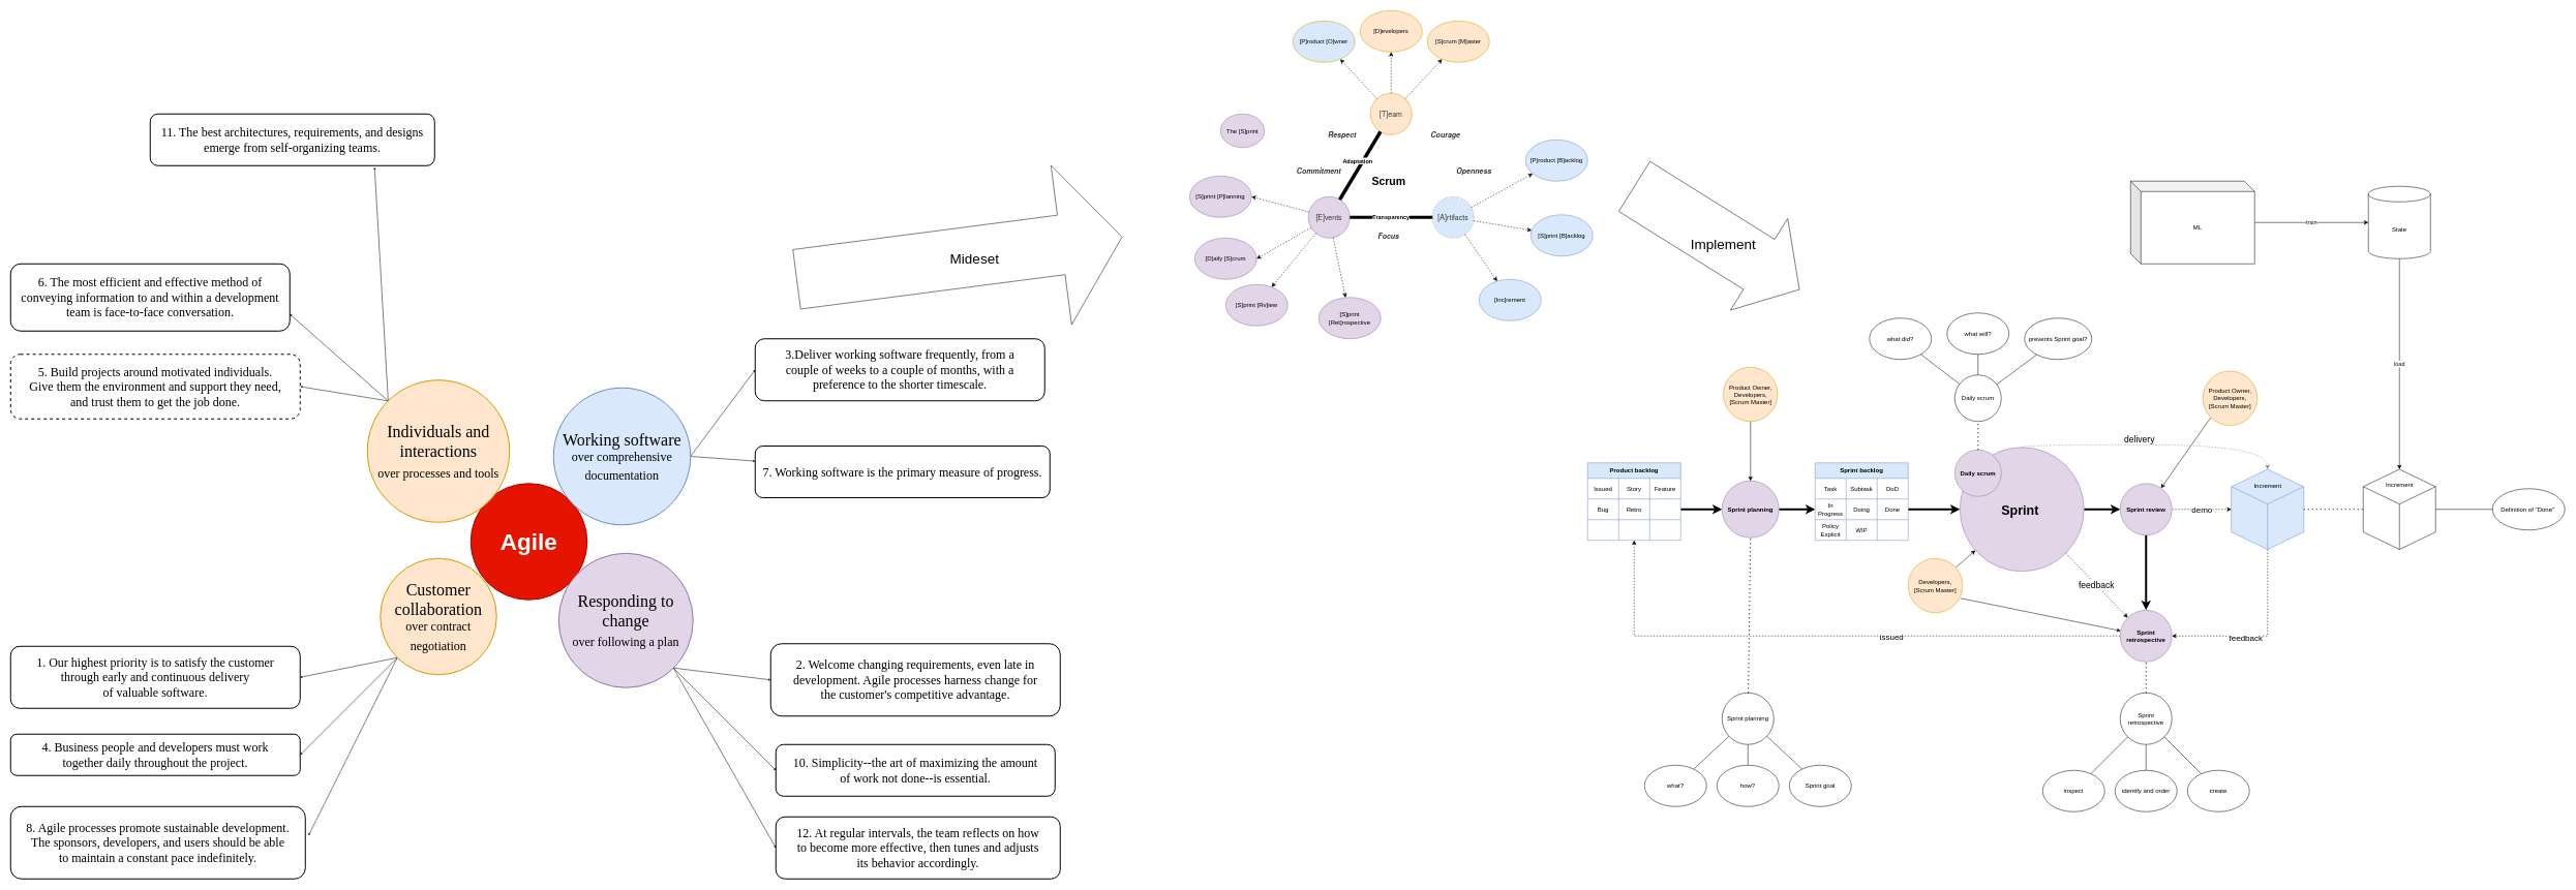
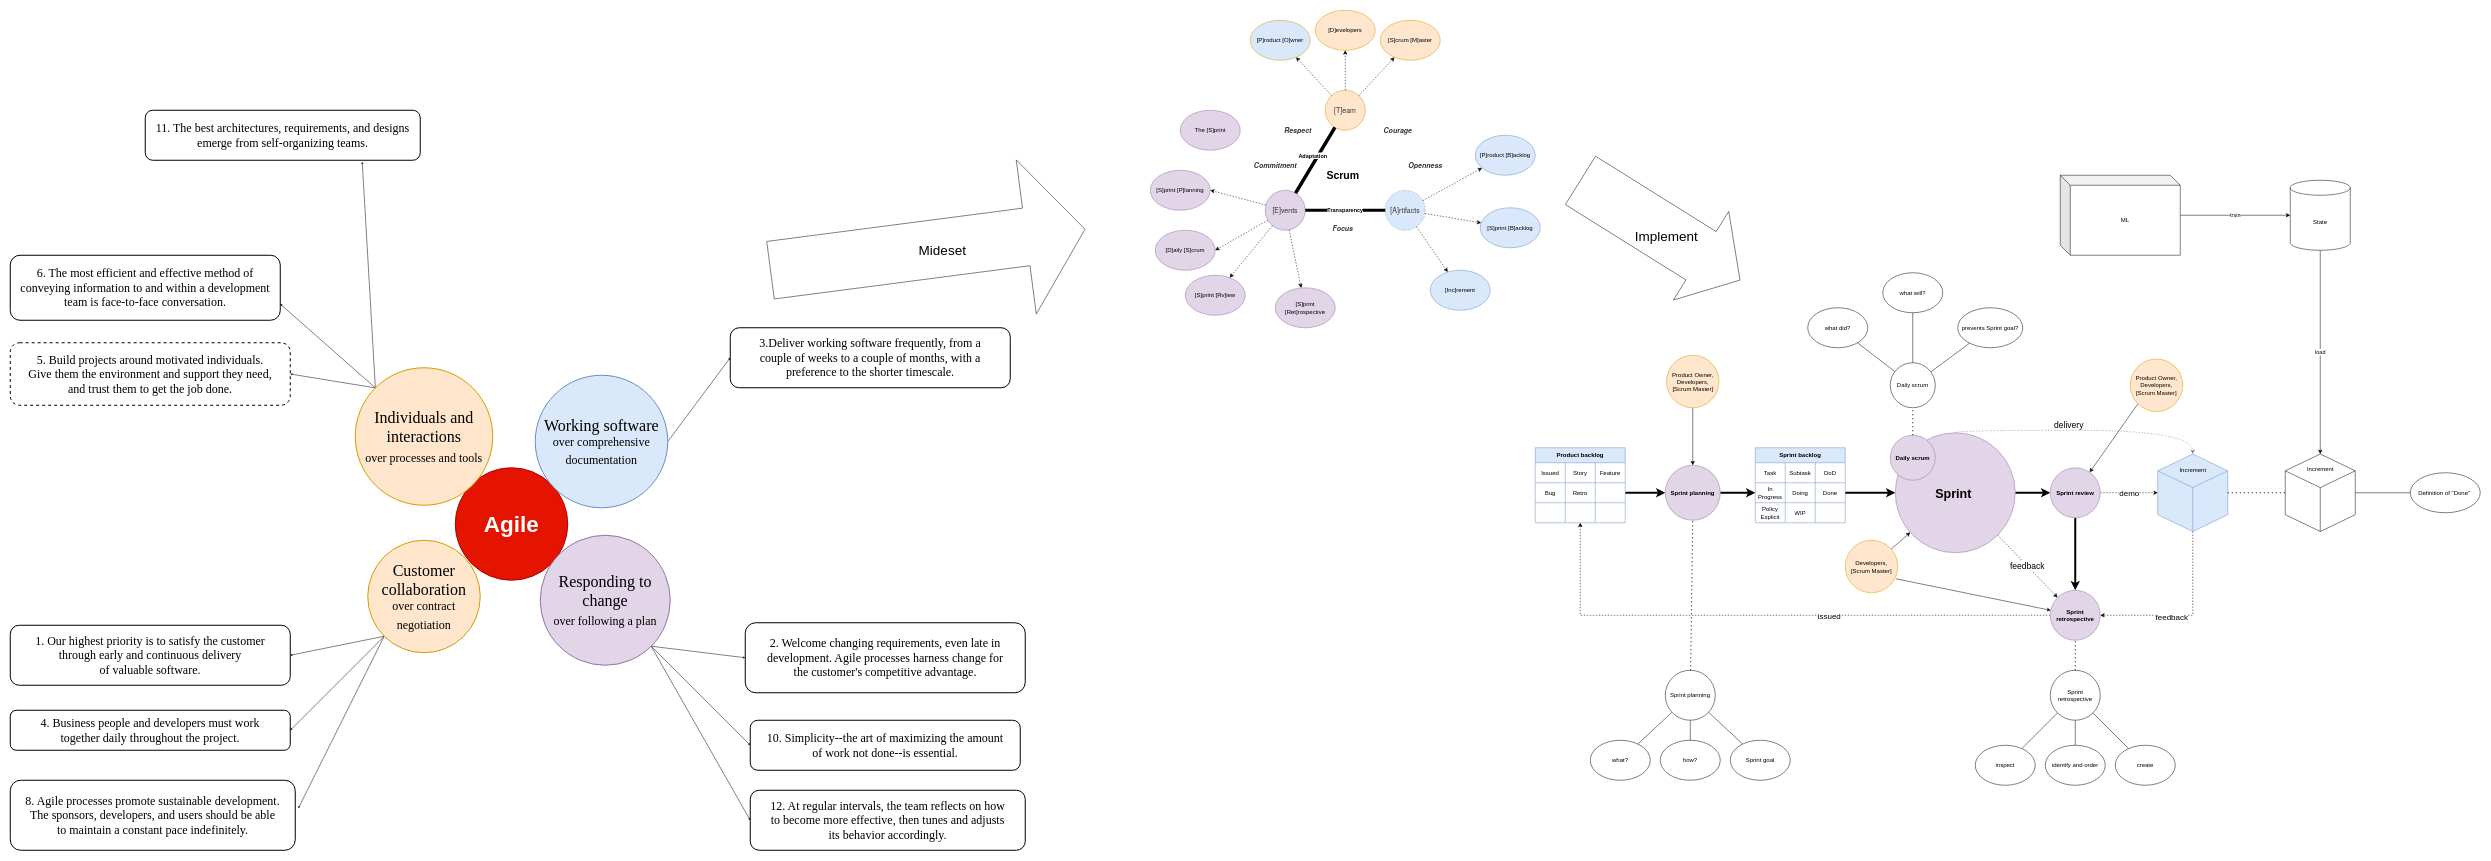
- <mxCell id="90" value="The [S]print" style="ellipse;whiteSpace=wrap;html=1;fillColor=#e1d5e7;strokeColor=#9673a6;" parent="1" vertex="1"><mxGeometry x="2360" y="220" width="85" height="65" as="geometry" /></mxCell>
+ <mxCell id="90" value="The [S]print" style="ellipse;whiteSpace=wrap;html=1;fillColor=#e1d5e7;strokeColor=#9673a6;" parent="1" vertex="1"><mxGeometry x="2360" y="220" width="120" height="80" as="geometry" /></mxCell>
- <mxCell id="62" value="what will?" style="ellipse;whiteSpace=wrap;html=1;" parent="1" vertex="1"><mxGeometry x="3765" y="605" width="120" height="80" as="geometry" /></mxCell>
+ <mxCell id="62" value="what will?" style="ellipse;whiteSpace=wrap;html=1;" parent="1" vertex="1"><mxGeometry x="3765" y="545" width="120" height="80" as="geometry" /></mxCell>
- <mxCell id="123" style="edgeStyle=none;rounded=0;orthogonalLoop=1;jettySize=auto;html=1;exitX=1;exitY=0.5;exitDx=0;exitDy=0;fontSize=27;endSize=2;strokeWidth=1;" parent="1" source="124" target="139" edge="1"><mxGeometry relative="1" as="geometry" /></mxCell>
- <mxCell id="139" value="&lt;span style=&quot;font-family: &amp;#34;times new roman&amp;#34; ; font-size: x-large&quot;&gt;7. Working software is the primary measure of progress.&lt;/span&gt;" style="rounded=1;whiteSpace=wrap;html=1;labelBackgroundColor=none;fontSize=20;strokeWidth=2;fillColor=none;" parent="1" vertex="1"><mxGeometry x="1460" y="862.5" width="570" height="100" as="geometry" /></mxCell>
